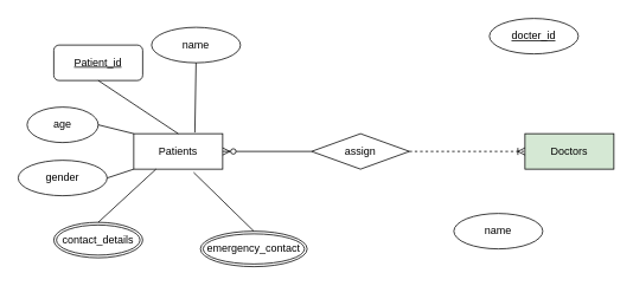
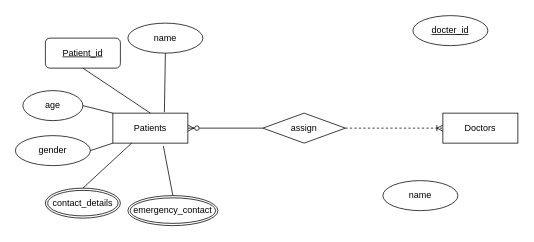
- <mxCell id="3" value="Doctors" style="whiteSpace=wrap;html=1;align=center;fillColor=#d5e8d4;" parent="1" vertex="1"><mxGeometry x="590" y="150" width="100" height="40" as="geometry" /></mxCell>
+ <mxCell id="3" value="Doctors" style="whiteSpace=wrap;html=1;align=center;" parent="1" vertex="1"><mxGeometry x="590" y="150" width="100" height="40" as="geometry" /></mxCell>
- <mxCell id="9" value="emergency_contact" style="ellipse;shape=doubleEllipse;margin=3;whiteSpace=wrap;html=1;align=center;" parent="1" vertex="1"><mxGeometry x="225" y="260" width="120" height="40" as="geometry" /></mxCell>
+ <mxCell id="9" value="emergency_contact" style="ellipse;shape=doubleEllipse;margin=3;whiteSpace=wrap;html=1;align=center;" parent="1" vertex="1"><mxGeometry x="170" y="260" width="120" height="40" as="geometry" /></mxCell>
